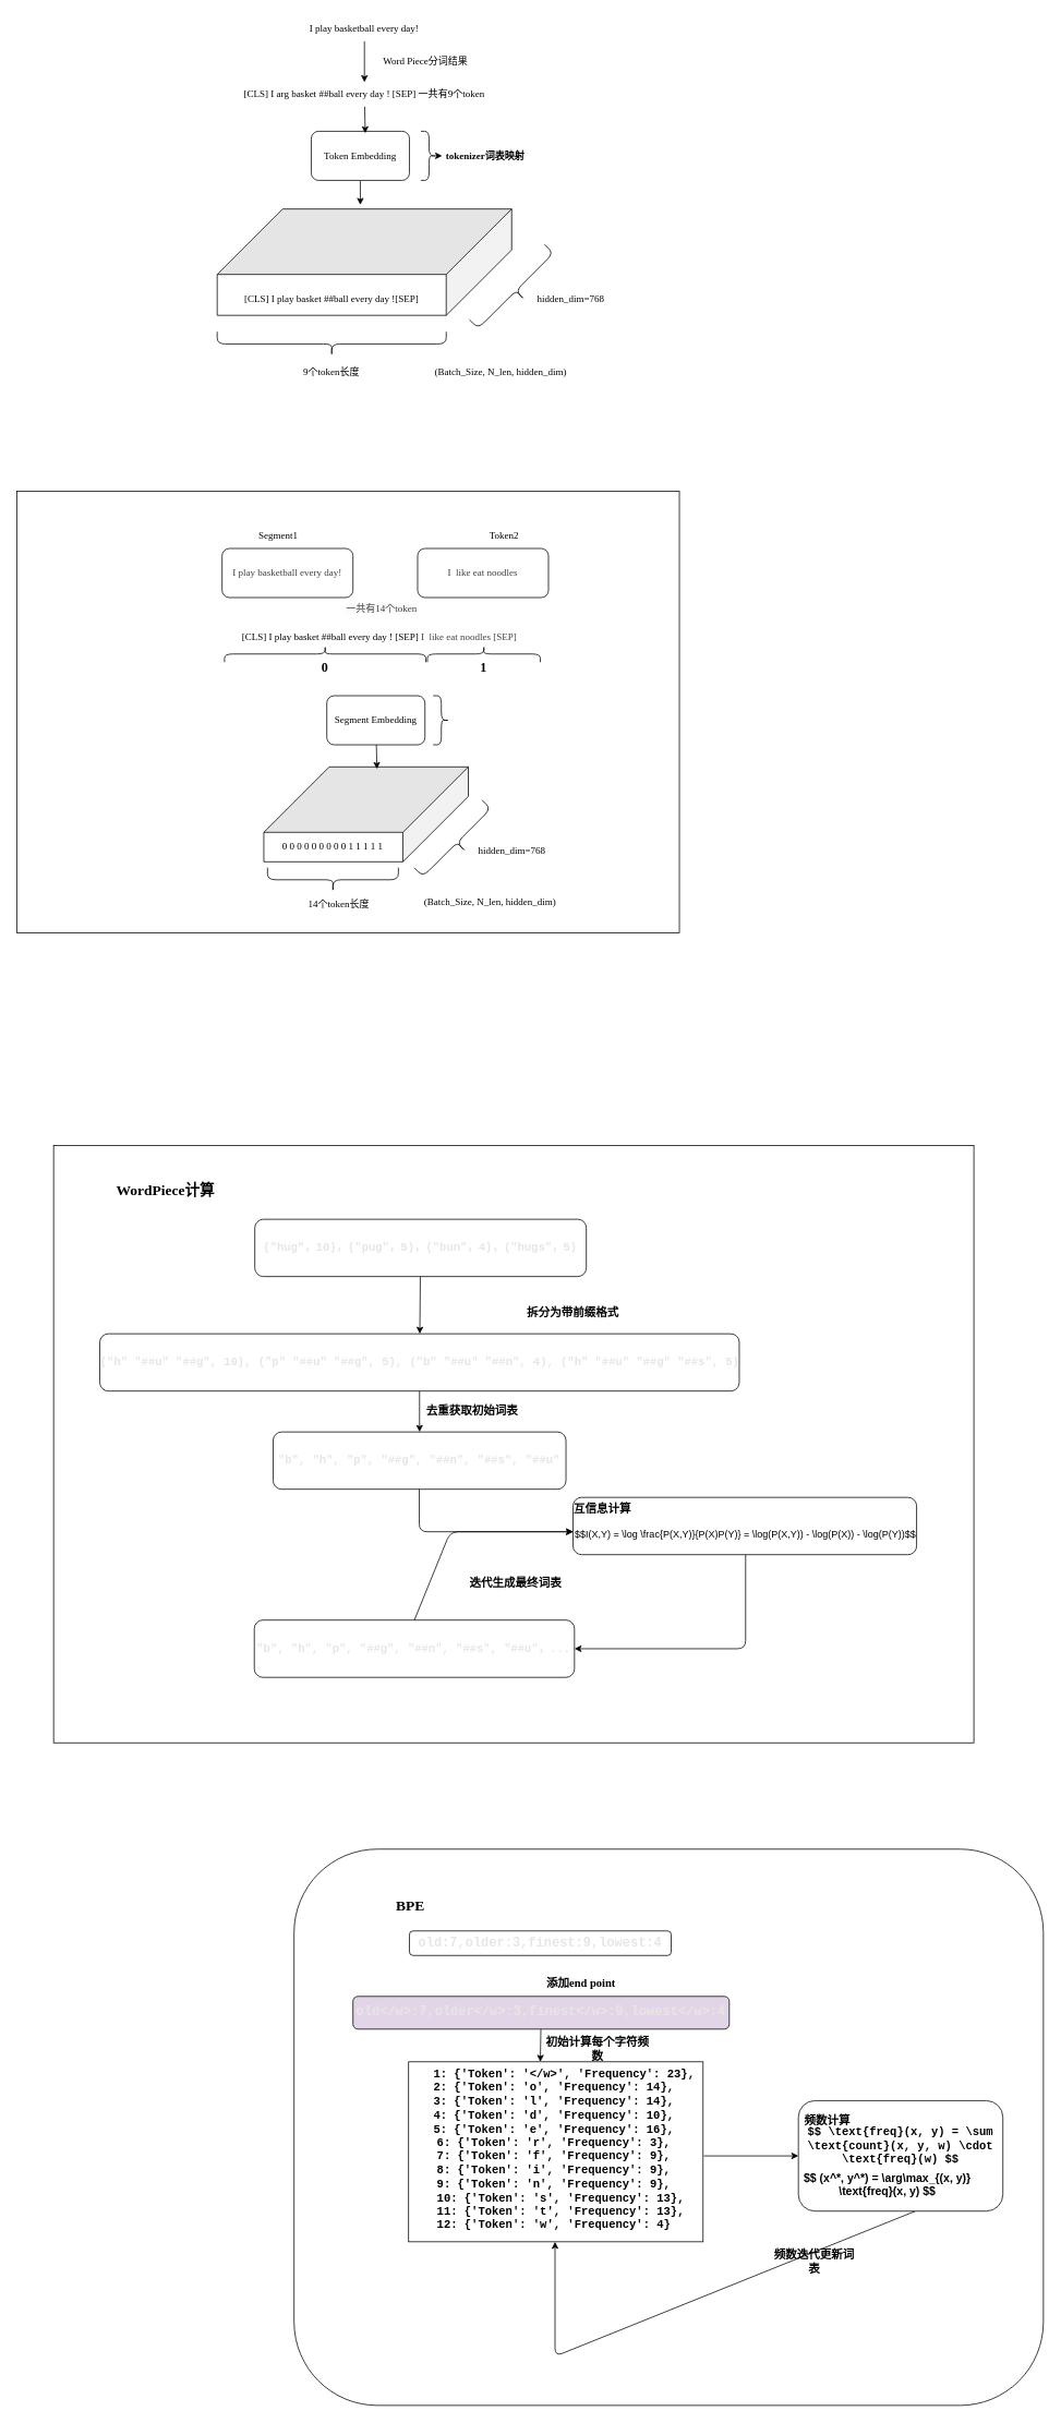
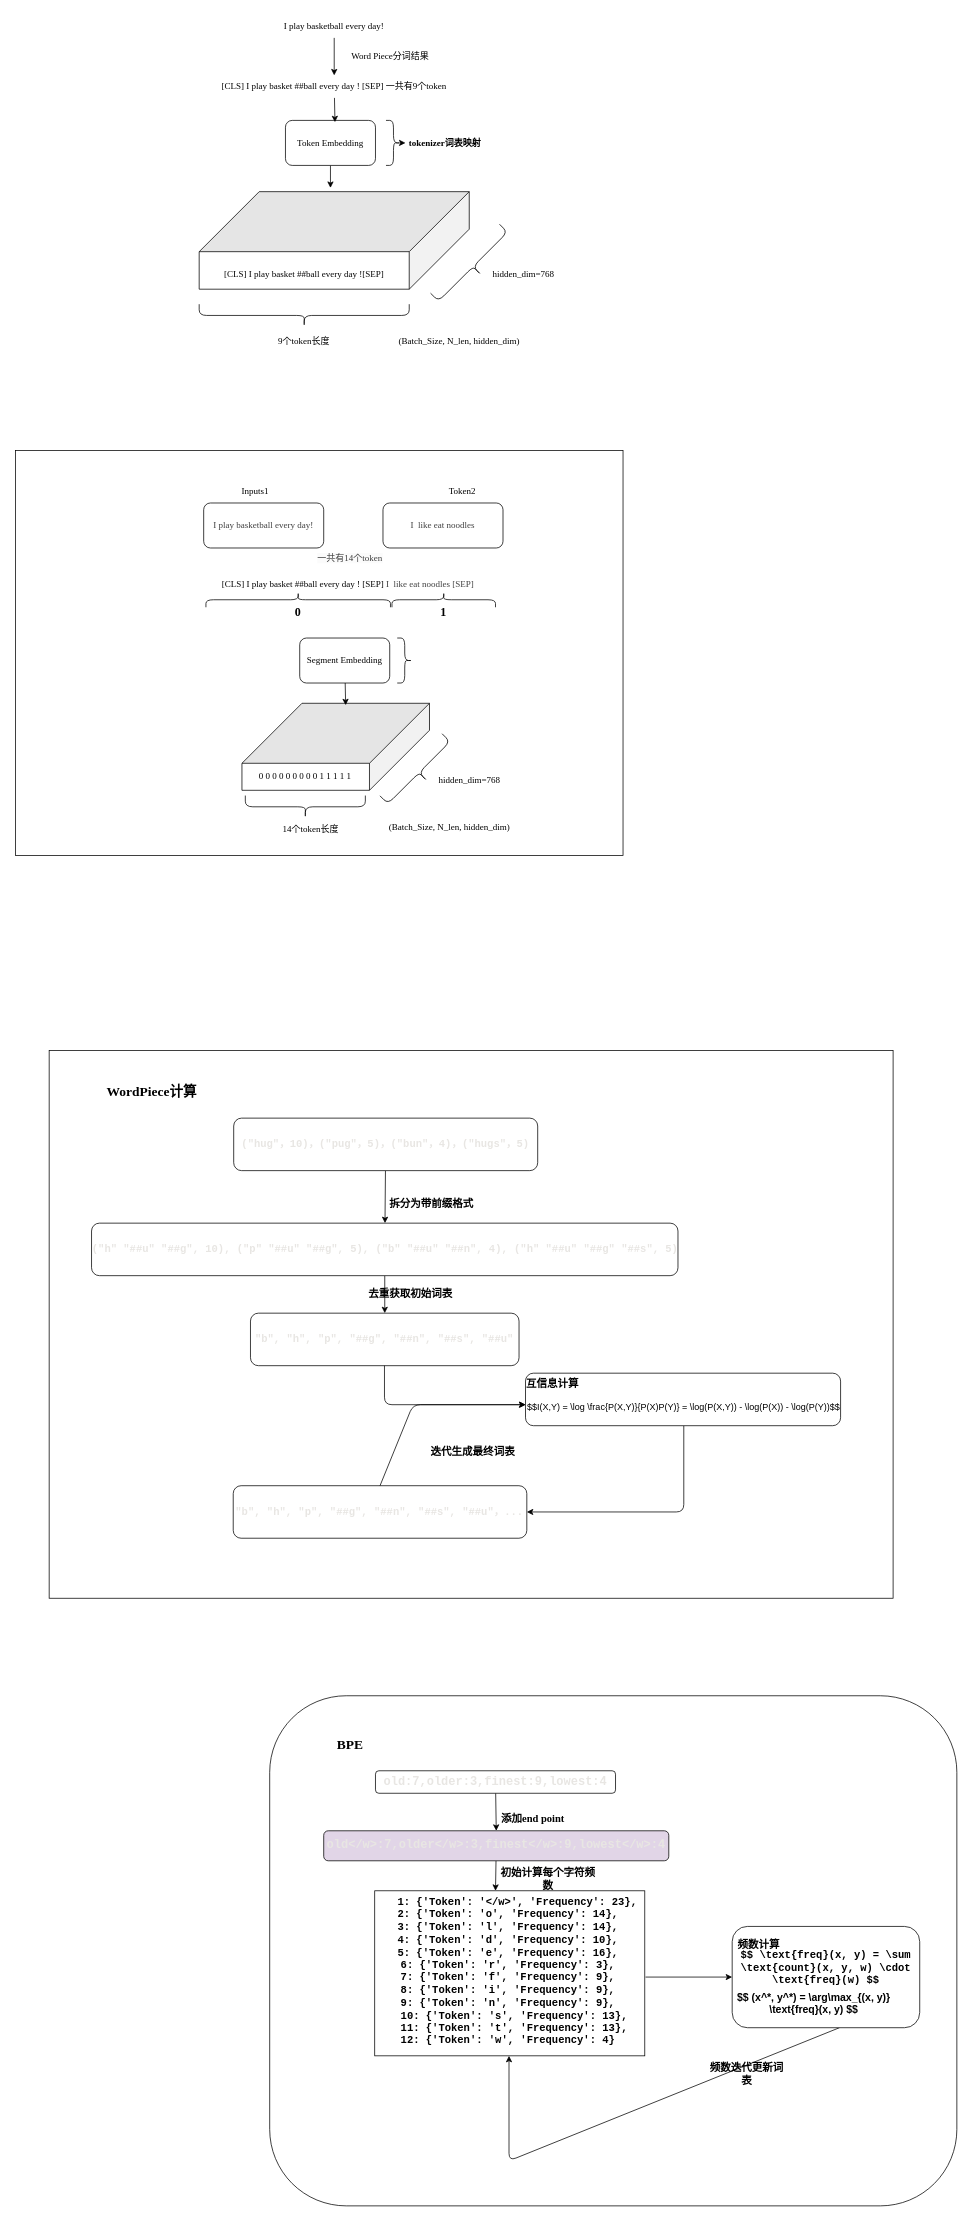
- <mxCell id="12" value="&lt;font data-font-src=&quot;https://fonts.googleapis.com/css?family=ZCOOL+KuaiLe&quot; face=&quot;ZCOOL KuaiLe&quot;&gt;[CLS] I arg basket ##ball every day ! [SEP] 一共有9个token&lt;/font&gt;" style="text;html=1;align=center;verticalAlign=middle;whiteSpace=wrap;rounded=0;" parent="1" vertex="1"><mxGeometry x="230" y="100" width="430" height="30" as="geometry" /></mxCell>
+ <mxCell id="12" value="&lt;font data-font-src=&quot;https://fonts.googleapis.com/css?family=ZCOOL+KuaiLe&quot; face=&quot;ZCOOL KuaiLe&quot;&gt;[CLS] I play basket ##ball every day ! [SEP] 一共有9个token&lt;/font&gt;" style="text;html=1;align=center;verticalAlign=middle;whiteSpace=wrap;rounded=0;" parent="1" vertex="1"><mxGeometry x="230" y="100" width="430" height="30" as="geometry" /></mxCell>
- <mxCell id="36" value="&lt;font data-font-src=&quot;https://fonts.googleapis.com/css?family=ZCOOL+KuaiLe&quot; face=&quot;ZCOOL KuaiLe&quot;&gt;Segment1&lt;/font&gt;" style="text;html=1;align=center;verticalAlign=middle;whiteSpace=wrap;rounded=0;" parent="1" vertex="1"><mxGeometry x="245" y="640" width="190" height="30" as="geometry" /></mxCell>
+ <mxCell id="36" value="&lt;font data-font-src=&quot;https://fonts.googleapis.com/css?family=ZCOOL+KuaiLe&quot; face=&quot;ZCOOL KuaiLe&quot;&gt;Inputs1&lt;/font&gt;" style="text;html=1;align=center;verticalAlign=middle;whiteSpace=wrap;rounded=0;" parent="1" vertex="1"><mxGeometry x="245" y="640" width="190" height="30" as="geometry" /></mxCell>
- <mxCell id="51" value="&lt;font style=&quot;font-size: 14px;&quot; data-font-src=&quot;https://fonts.googleapis.com/css?family=ZCOOL+KuaiLe&quot; face=&quot;ZCOOL KuaiLe&quot;&gt;&lt;b style=&quot;&quot;&gt;拆分为带前缀格式&lt;/b&gt;&lt;/font&gt;" style="text;html=1;align=center;verticalAlign=middle;whiteSpace=wrap;rounded=0;" parent="1" vertex="1"><mxGeometry x="639" y="1590" width="122" height="30" as="geometry" /></mxCell>
+ <mxCell id="51" value="&lt;font style=&quot;font-size: 14px;&quot; data-font-src=&quot;https://fonts.googleapis.com/css?family=ZCOOL+KuaiLe&quot; face=&quot;ZCOOL KuaiLe&quot;&gt;&lt;b style=&quot;&quot;&gt;拆分为带前缀格式&lt;/b&gt;&lt;/font&gt;" style="text;html=1;align=center;verticalAlign=middle;whiteSpace=wrap;rounded=0;" parent="1" vertex="1"><mxGeometry x="514" y="1590" width="122" height="30" as="geometry" /></mxCell>
- <mxCell id="53" value="&lt;font style=&quot;font-size: 14px;&quot; data-font-src=&quot;https://fonts.googleapis.com/css?family=ZCOOL+KuaiLe&quot; face=&quot;ZCOOL KuaiLe&quot;&gt;&lt;b style=&quot;&quot;&gt;去重获取初始词表&lt;/b&gt;&lt;/font&gt;" style="text;html=1;align=center;verticalAlign=middle;whiteSpace=wrap;rounded=0;" parent="1" vertex="1"><mxGeometry x="515.5" y="1710" width="122" height="30" as="geometry" /></mxCell>
+ <mxCell id="53" value="&lt;font style=&quot;font-size: 14px;&quot; data-font-src=&quot;https://fonts.googleapis.com/css?family=ZCOOL+KuaiLe&quot; face=&quot;ZCOOL KuaiLe&quot;&gt;&lt;b style=&quot;&quot;&gt;去重获取初始词表&lt;/b&gt;&lt;/font&gt;" style="text;html=1;align=center;verticalAlign=middle;whiteSpace=wrap;rounded=0;" parent="1" vertex="1"><mxGeometry x="485.5" y="1710" width="122" height="30" as="geometry" /></mxCell>
- <mxCell id="73" value="&lt;font style=&quot;font-size: 18px;&quot; face=&quot;仿宋&quot;&gt;&lt;b&gt;BPE&lt;/b&gt;&lt;/font&gt;" style="text;html=1;align=center;verticalAlign=middle;whiteSpace=wrap;rounded=0;" vertex="1" parent="1"><mxGeometry x="470" y="2315" width="63" height="30" as="geometry" /></mxCell>
+ <mxCell id="73" value="&lt;font style=&quot;font-size: 18px;&quot; face=&quot;仿宋&quot;&gt;&lt;b&gt;BPE&lt;/b&gt;&lt;/font&gt;" style="text;html=1;align=center;verticalAlign=middle;whiteSpace=wrap;rounded=0;" vertex="1" parent="1"><mxGeometry x="435" y="2310" width="63" height="30" as="geometry" /></mxCell>
+ <mxCell id="61" style="edgeStyle=none;html=1;entryX=0.5;entryY=0;entryDx=0;entryDy=0;" edge="1" parent="1" source="62" target="64"><mxGeometry relative="1" as="geometry" /></mxCell>
